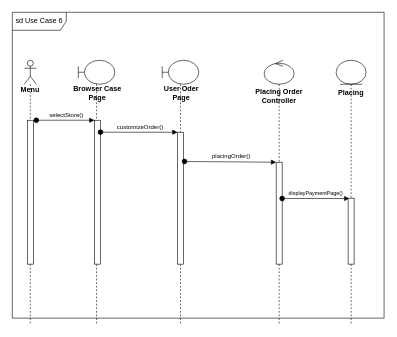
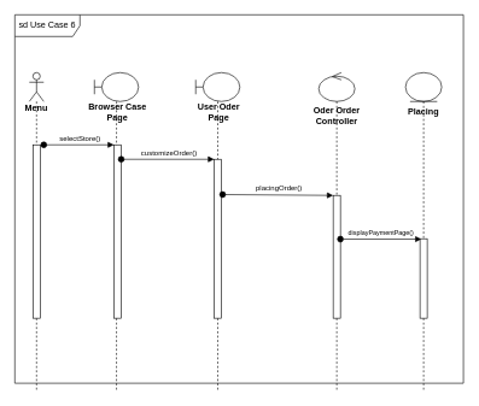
- <mxCell id="14" value="&lt;b&gt;Placing Order Controller&lt;/b&gt;" style="text;html=1;strokeColor=none;fillColor=none;align=center;verticalAlign=middle;whiteSpace=wrap;rounded=0;" vertex="1" parent="1"><mxGeometry x="415" y="140" width="100" height="40" as="geometry" /></mxCell>
+ <mxCell id="14" value="&lt;b&gt;Oder Order Controller&lt;/b&gt;" style="text;html=1;strokeColor=none;fillColor=none;align=center;verticalAlign=middle;whiteSpace=wrap;rounded=0;" vertex="1" parent="1"><mxGeometry x="415" y="140" width="100" height="40" as="geometry" /></mxCell>
